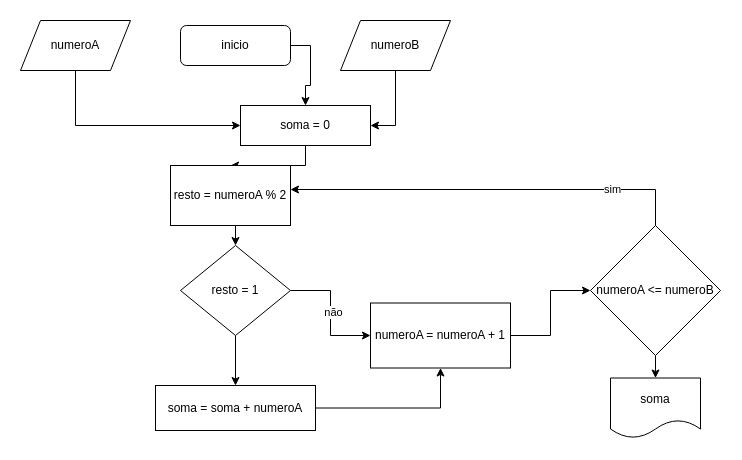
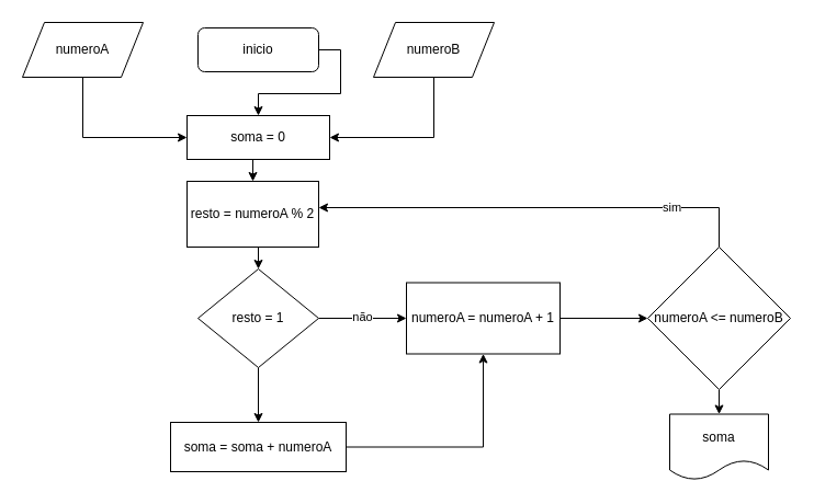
- <mxCell id="13" value="soma = 0" style="rounded=0;whiteSpace=wrap;html=1;" vertex="1" parent="1"><mxGeometry x="240" y="105" width="130" height="40" as="geometry" /></mxCell>
+ <mxCell id="13" value="soma = 0" style="rounded=0;whiteSpace=wrap;html=1;" vertex="1" parent="1"><mxGeometry x="170" y="105" width="130" height="40" as="geometry" /></mxCell>
- <mxCell id="17" value="numeroA = numeroA + 1" style="rounded=0;whiteSpace=wrap;html=1;" vertex="1" parent="1"><mxGeometry x="370" y="302.5" width="140" height="65" as="geometry" /></mxCell>
+ <mxCell id="17" value="numeroA = numeroA + 1" style="rounded=0;whiteSpace=wrap;html=1;" vertex="1" parent="1"><mxGeometry x="370" y="257.5" width="140" height="65" as="geometry" /></mxCell>
